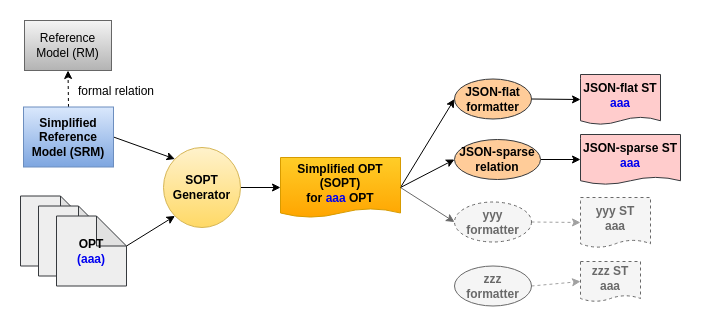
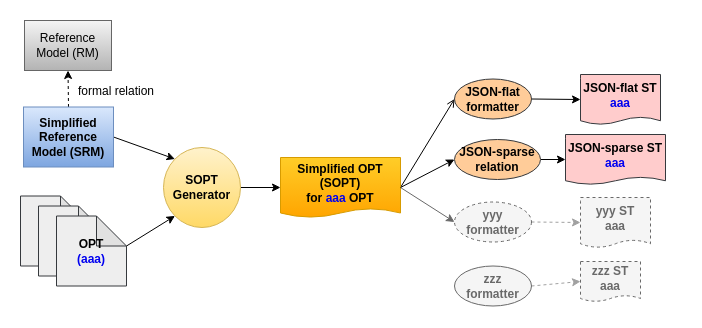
- <mxCell id="12" style="edgeStyle=none;rounded=0;orthogonalLoop=1;jettySize=auto;html=1;exitX=1;exitY=0.5;exitDx=0;exitDy=0;entryX=0;entryY=0.5;entryDx=0;entryDy=0;" parent="1" source="14" target="16" edge="1"><mxGeometry relative="1" as="geometry" /></mxCell>
+ <mxCell id="12" style="edgeStyle=none;rounded=0;orthogonalLoop=1;jettySize=auto;html=1;exitX=1;exitY=0.5;exitDx=0;exitDy=0;entryX=0;entryY=0.5;entryDx=0;entryDy=0;endArrow=open;" parent="1" source="14" target="16" edge="1"><mxGeometry relative="1" as="geometry" /></mxCell>
- <mxCell id="26" value="JSON-sparse ST&lt;br&gt;&lt;font color=&quot;#0000f0&quot;&gt;aaa&lt;/font&gt;&lt;br&gt;" style="shape=document;whiteSpace=wrap;html=1;boundedLbl=1;size=0.15;fillColor=#ffcccc;strokeColor=#36393d;fontStyle=1" parent="1" vertex="1"><mxGeometry x="580" y="134" width="100" height="50" as="geometry" /></mxCell>
+ <mxCell id="26" value="JSON-sparse ST&lt;br&gt;&lt;font color=&quot;#0000f0&quot;&gt;aaa&lt;/font&gt;&lt;br&gt;" style="shape=document;whiteSpace=wrap;html=1;boundedLbl=1;size=0.15;fillColor=#ffcccc;strokeColor=#36393d;fontStyle=1" parent="1" vertex="1"><mxGeometry x="565" y="134" width="100" height="50" as="geometry" /></mxCell>
